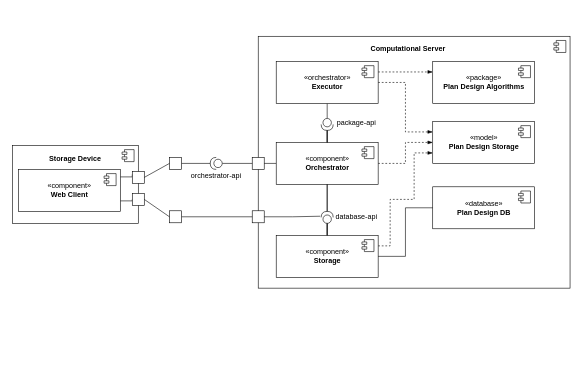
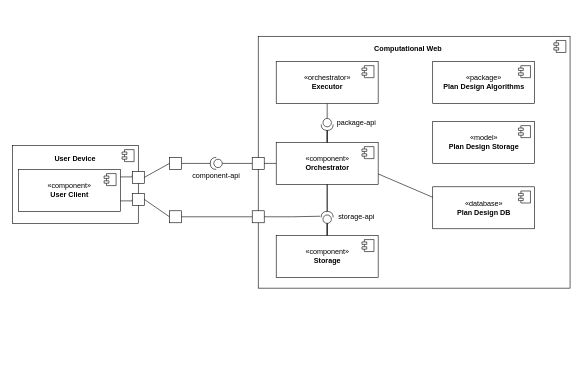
- <mxCell id="5" value="&lt;b&gt;Computational Server&lt;/b&gt;" style="text;html=1;strokeColor=none;fillColor=none;align=center;verticalAlign=middle;whiteSpace=wrap;rounded=0;" vertex="1" parent="2"><mxGeometry x="162" y="-40" width="216" height="122.308" as="geometry" /></mxCell>
+ <mxCell id="5" value="&lt;b&gt;Computational Web&lt;/b&gt;" style="text;html=1;strokeColor=none;fillColor=none;align=center;verticalAlign=middle;whiteSpace=wrap;rounded=0;" vertex="1" parent="2"><mxGeometry x="162" y="-40" width="216" height="122.308" as="geometry" /></mxCell>
- <mxCell id="33" style="edgeStyle=orthogonalEdgeStyle;rounded=0;orthogonalLoop=1;jettySize=auto;html=1;exitX=1;exitY=0.25;exitDx=0;exitDy=0;entryX=0;entryY=0.25;entryDx=0;entryDy=0;endArrow=blockThin;endFill=1;dashed=1;" parent="1" source="34" target="52" edge="1"><mxGeometry relative="1" as="geometry" /></mxCell>
- <mxCell id="32" style="edgeStyle=orthogonalEdgeStyle;rounded=0;orthogonalLoop=1;jettySize=auto;html=1;exitX=1;exitY=0.5;exitDx=0;exitDy=0;entryX=0;entryY=0.25;entryDx=0;entryDy=0;endArrow=blockThin;endFill=1;dashed=1;" parent="1" source="34" target="12" edge="1"><mxGeometry relative="1" as="geometry" /></mxCell>
- <mxCell id="36" style="edgeStyle=orthogonalEdgeStyle;rounded=0;orthogonalLoop=1;jettySize=auto;html=1;exitX=1;exitY=0.5;exitDx=0;exitDy=0;entryX=0;entryY=0.5;entryDx=0;entryDy=0;endArrow=blockThin;endFill=1;dashed=1;" parent="1" source="39" target="12" edge="1"><mxGeometry relative="1" as="geometry" /></mxCell>
- <mxCell id="24" value="&lt;b&gt;Storage Device&lt;/b&gt;" style="text;html=1;strokeColor=none;fillColor=none;align=center;verticalAlign=middle;whiteSpace=wrap;rounded=0;" vertex="1" parent="21"><mxGeometry x="35" width="140" height="43.333" as="geometry" /></mxCell>
+ <mxCell id="24" value="&lt;b&gt;User Device&lt;/b&gt;" style="text;html=1;strokeColor=none;fillColor=none;align=center;verticalAlign=middle;whiteSpace=wrap;rounded=0;" vertex="1" parent="21"><mxGeometry x="35" width="140" height="43.333" as="geometry" /></mxCell>
- <mxCell id="48" value="orchestrator-api" style="text;html=1;strokeColor=none;fillColor=none;align=center;verticalAlign=middle;whiteSpace=wrap;rounded=0;" parent="1" vertex="1"><mxGeometry x="310" y="277" width="100" height="30" as="geometry" /></mxCell>
+ <mxCell id="48" value="component-api" style="text;html=1;strokeColor=none;fillColor=none;align=center;verticalAlign=middle;whiteSpace=wrap;rounded=0;" parent="1" vertex="1"><mxGeometry x="310" y="277" width="100" height="30" as="geometry" /></mxCell>
+ <mxCell id="37" style="rounded=0;orthogonalLoop=1;jettySize=auto;html=1;exitX=1;exitY=0.75;exitDx=0;exitDy=0;entryX=0;entryY=0.25;entryDx=0;entryDy=0;endArrow=none;endFill=0;" parent="1" source="39" target="10" edge="1"><mxGeometry relative="1" as="geometry" /></mxCell>
- <mxCell id="27" value="«component»&lt;br&gt;&lt;b&gt;Web Client&lt;/b&gt;" style="html=1;dropTarget=0;" parent="21" vertex="1"><mxGeometry x="10" y="40" width="170" height="70" as="geometry" /></mxCell>
+ <mxCell id="27" value="«component»&lt;br&gt;&lt;b&gt;User Client&lt;/b&gt;" style="html=1;dropTarget=0;" parent="21" vertex="1"><mxGeometry x="10" y="40" width="170" height="70" as="geometry" /></mxCell>
- <mxCell id="16" style="edgeStyle=orthogonalEdgeStyle;rounded=0;orthogonalLoop=1;jettySize=auto;html=1;exitX=1;exitY=0.25;exitDx=0;exitDy=0;entryX=0;entryY=0.75;entryDx=0;entryDy=0;endArrow=blockThin;endFill=1;dashed=1;" edge="1" parent="2" source="17" target="12"><mxGeometry relative="1" as="geometry"><Array as="points"><mxPoint x="240" y="350" /><mxPoint x="240" y="272" /><mxPoint x="280" y="272" /><mxPoint x="280" y="194" /></Array></mxGeometry></mxCell>
- <mxCell id="6" value="database-api" style="text;html=1;strokeColor=none;fillColor=none;align=center;verticalAlign=middle;whiteSpace=wrap;rounded=0;" parent="2" vertex="1"><mxGeometry x="134" y="287" width="100" height="30" as="geometry" /></mxCell>
+ <mxCell id="6" value="storage-api" style="text;html=1;strokeColor=none;fillColor=none;align=center;verticalAlign=middle;whiteSpace=wrap;rounded=0;" parent="2" vertex="1"><mxGeometry x="134" y="287" width="100" height="30" as="geometry" /></mxCell>
- <mxCell id="19" style="edgeStyle=orthogonalEdgeStyle;rounded=0;orthogonalLoop=1;jettySize=auto;html=1;exitX=1;exitY=0.5;exitDx=0;exitDy=0;entryX=0;entryY=0.5;entryDx=0;entryDy=0;endArrow=none;endFill=0;" parent="2" source="17" target="10" edge="1"><mxGeometry relative="1" as="geometry" /></mxCell>
